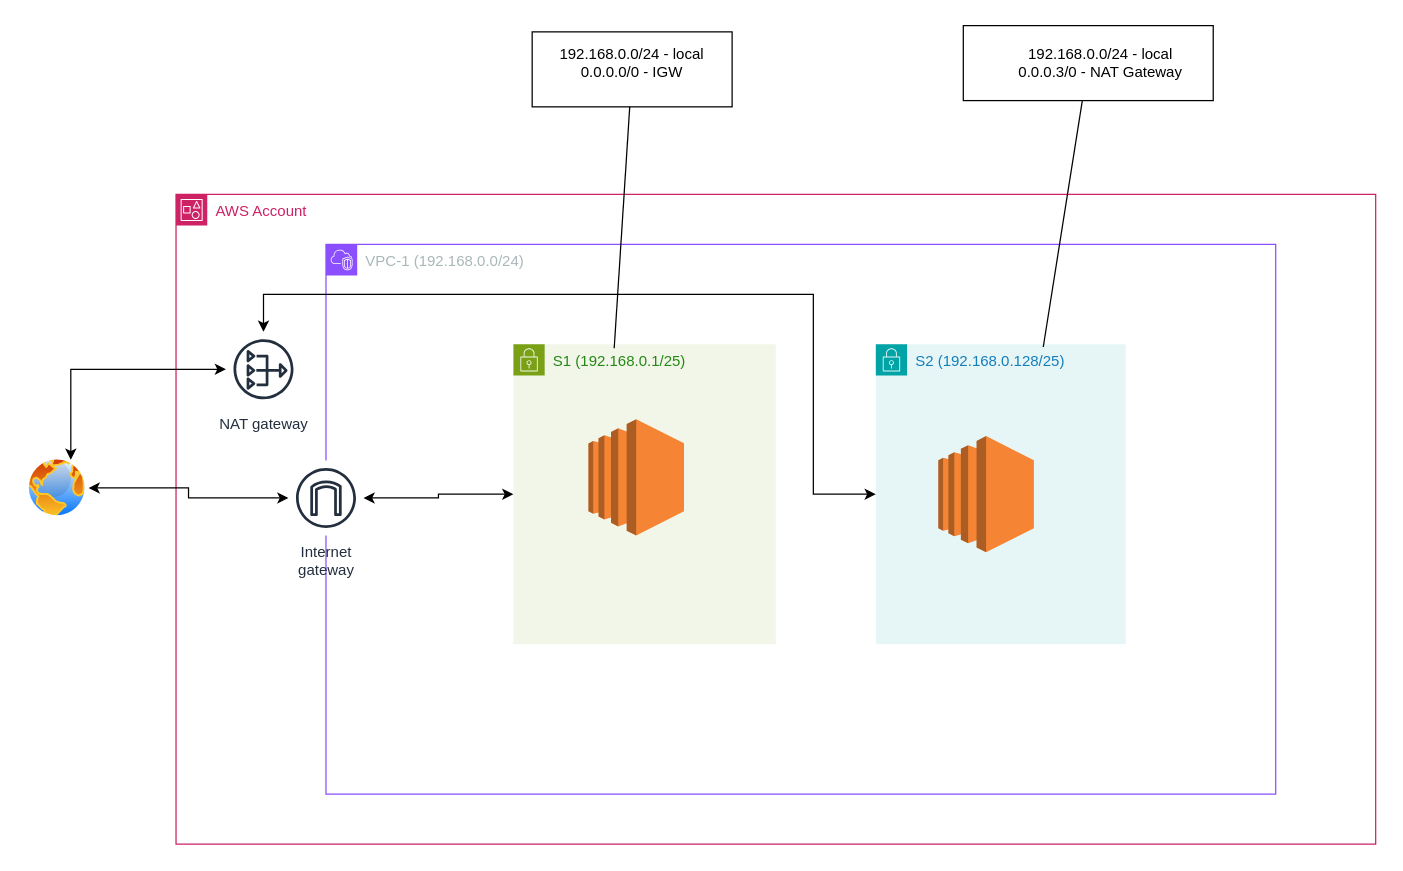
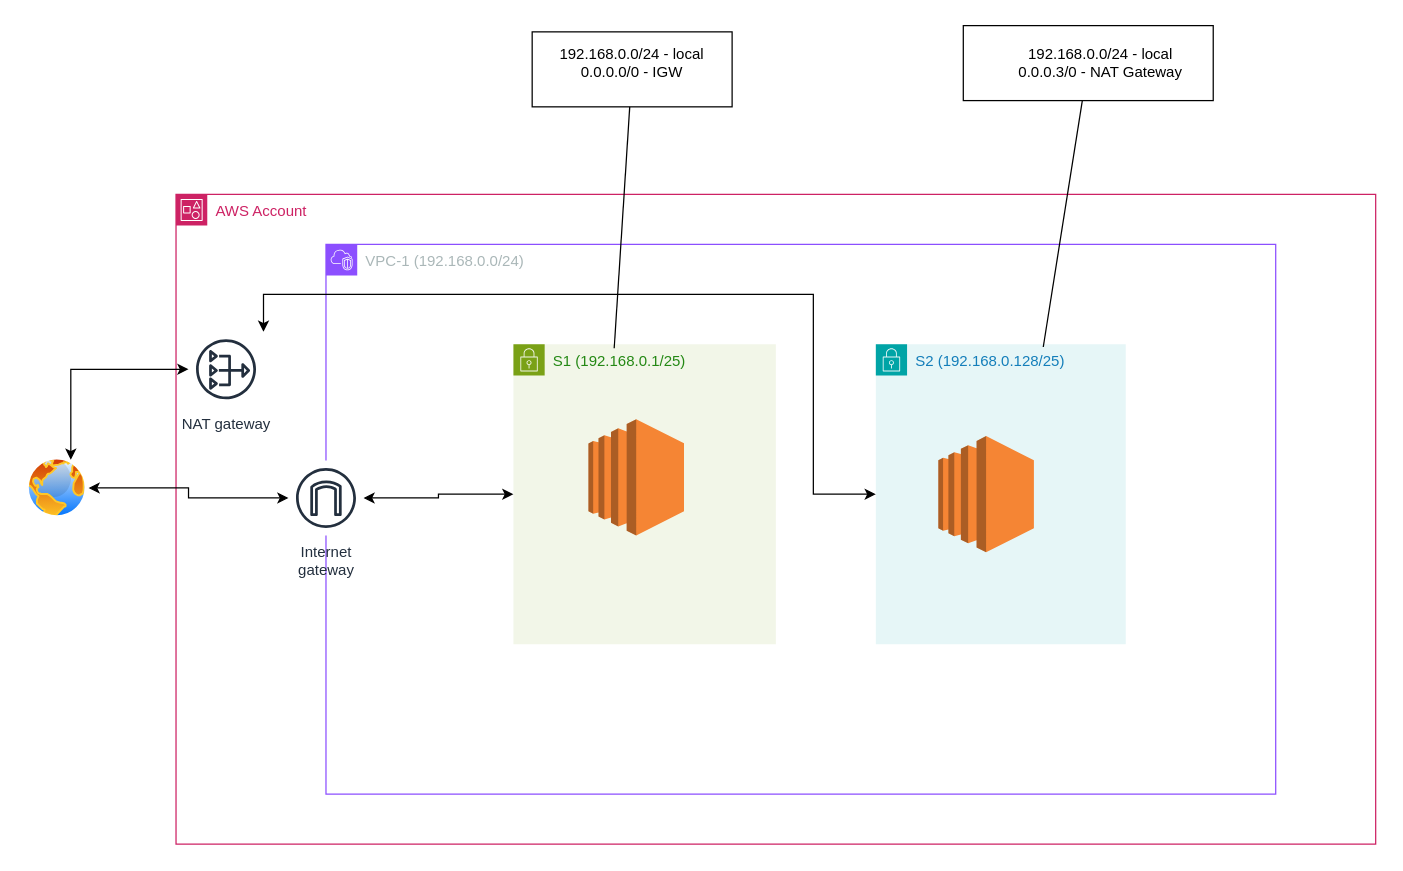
- <mxCell id="11" value="NAT gateway" style="sketch=0;outlineConnect=0;fontColor=#232F3E;gradientColor=none;strokeColor=#232F3E;fillColor=#ffffff;dashed=0;verticalLabelPosition=bottom;verticalAlign=top;align=center;html=1;fontSize=12;fontStyle=0;aspect=fixed;shape=mxgraph.aws4.resourceIcon;resIcon=mxgraph.aws4.nat_gateway;" vertex="1" parent="2"><mxGeometry x="40" y="110" width="60" height="60" as="geometry" /></mxCell>
+ <mxCell id="11" value="NAT gateway" style="sketch=0;outlineConnect=0;fontColor=#232F3E;gradientColor=none;strokeColor=#232F3E;fillColor=#ffffff;dashed=0;verticalLabelPosition=bottom;verticalAlign=top;align=center;html=1;fontSize=12;fontStyle=0;aspect=fixed;shape=mxgraph.aws4.resourceIcon;resIcon=mxgraph.aws4.nat_gateway;" vertex="1" parent="2"><mxGeometry x="10" y="110" width="60" height="60" as="geometry" /></mxCell>
